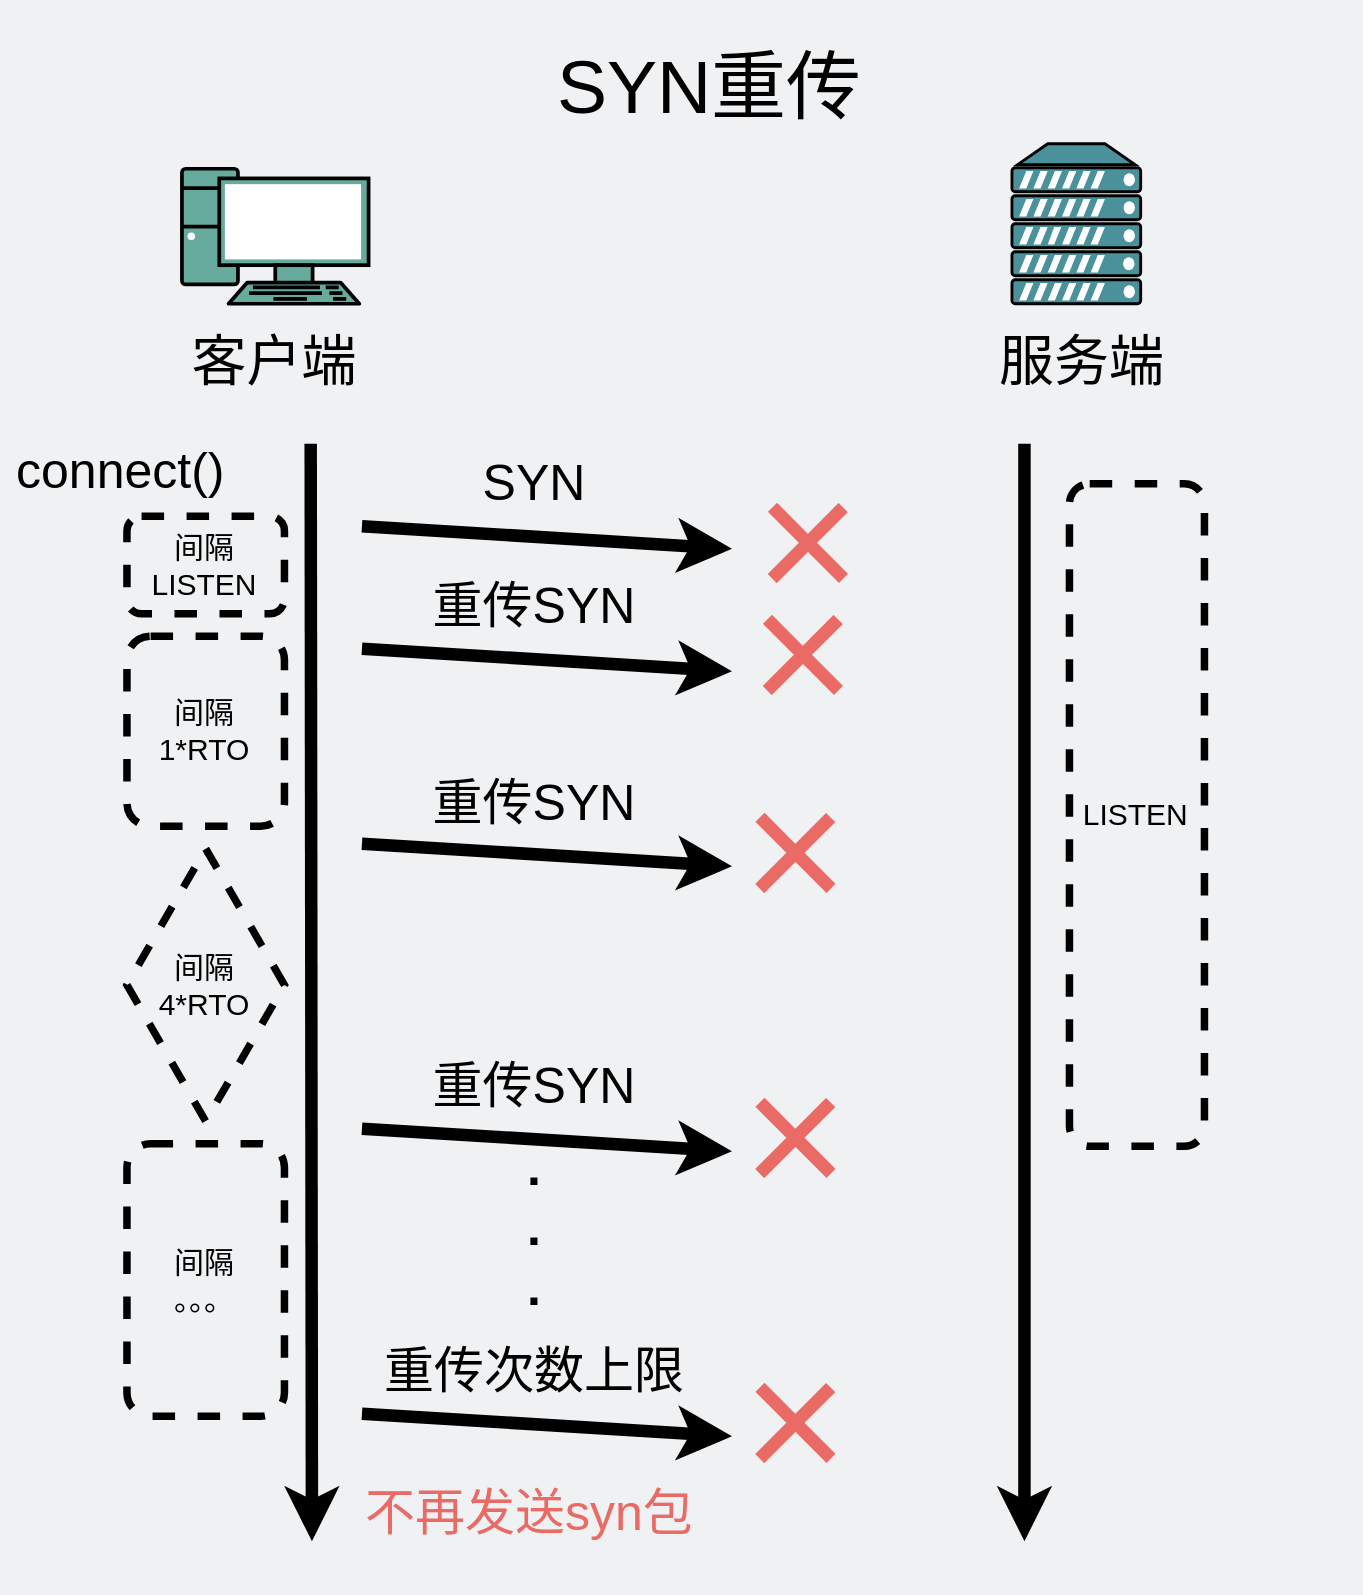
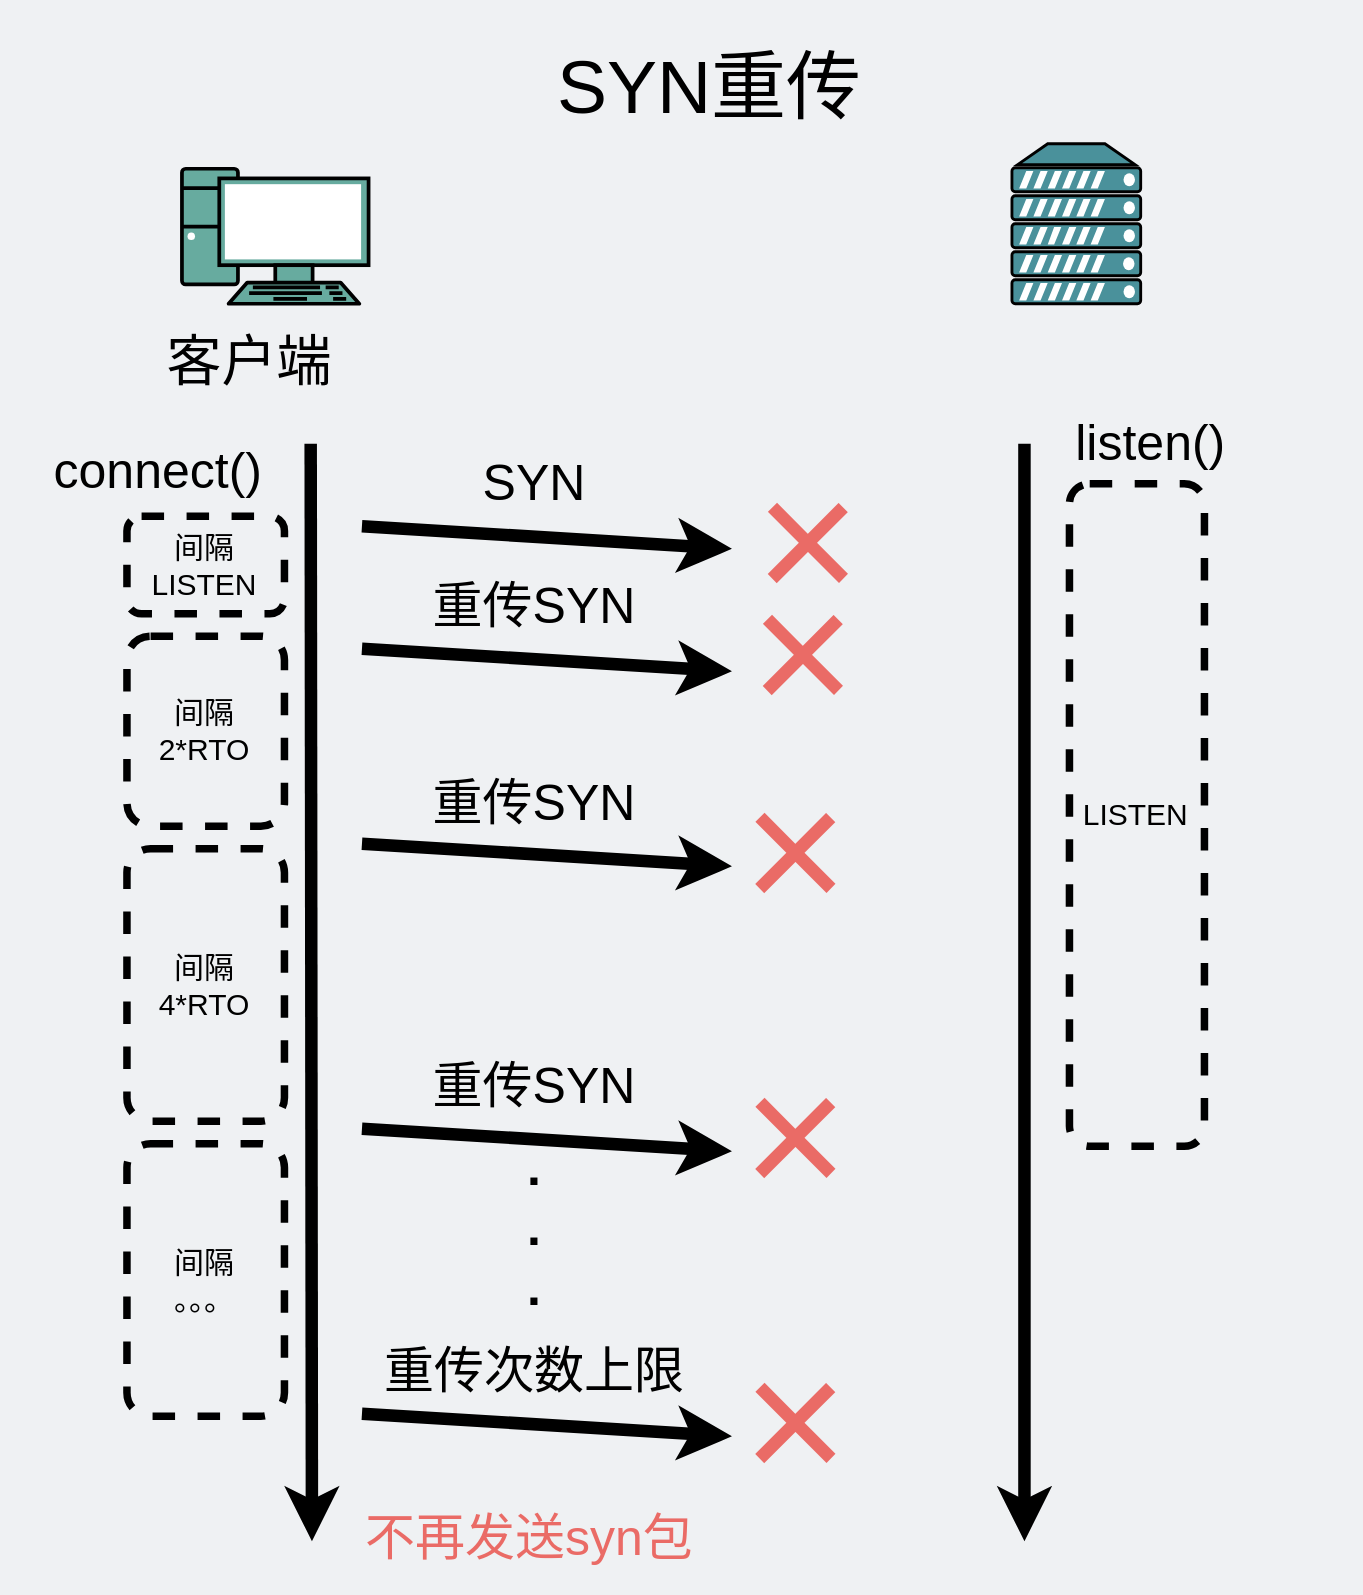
- <mxCell id="3" value="客户端" style="text;html=1;strokeColor=none;fillColor=none;align=center;verticalAlign=middle;whiteSpace=wrap;rounded=0;fontSize=22;" parent="1" vertex="1"><mxGeometry x="20" y="135" width="179" height="20" as="geometry" /></mxCell>
+ <mxCell id="3" value="客户端" style="text;html=1;strokeColor=none;fillColor=none;align=center;verticalAlign=middle;whiteSpace=wrap;rounded=0;fontSize=22;" parent="1" vertex="1"><mxGeometry x="10" y="135" width="179" height="20" as="geometry" /></mxCell>
- <mxCell id="5" value="服务端" style="text;html=1;strokeColor=none;fillColor=none;align=center;verticalAlign=middle;whiteSpace=wrap;rounded=0;fontSize=22;" parent="1" vertex="1"><mxGeometry x="343.18" y="135" width="179" height="20" as="geometry" /></mxCell>
+ <mxCell id="11" value="listen()" style="text;html=1;strokeColor=none;fillColor=none;align=center;verticalAlign=middle;whiteSpace=wrap;rounded=0;fontSize=20;" parent="1" vertex="1"><mxGeometry x="429.68" y="166" width="60" height="20" as="geometry" /></mxCell>
- <mxCell id="10" value="connect()" style="text;html=1;strokeColor=none;fillColor=none;align=center;verticalAlign=middle;whiteSpace=wrap;rounded=0;fontSize=20;" parent="1" vertex="1"><mxGeometry x="17.68" y="177" width="60" height="20" as="geometry" /></mxCell>
+ <mxCell id="10" value="connect()" style="text;html=1;strokeColor=none;fillColor=none;align=center;verticalAlign=middle;whiteSpace=wrap;rounded=0;fontSize=20;" parent="1" vertex="1"><mxGeometry x="32.68" y="177" width="60" height="20" as="geometry" /></mxCell>
- <mxCell id="22" value="间隔&lt;br&gt;1*RTO" style="rounded=1;whiteSpace=wrap;html=1;strokeColor=#000000;fillColor=none;dashed=1;strokeWidth=3;" vertex="1" parent="1"><mxGeometry x="50.18" y="254" width="63" height="76" as="geometry" /></mxCell>
+ <mxCell id="22" value="间隔&lt;br&gt;2*RTO" style="rounded=1;whiteSpace=wrap;html=1;strokeColor=#000000;fillColor=none;dashed=1;strokeWidth=3;" vertex="1" parent="1"><mxGeometry x="50.18" y="254" width="63" height="76" as="geometry" /></mxCell>
- <mxCell id="29" value="间隔&lt;br&gt;4*RTO" style="rhombus;whiteSpace=wrap;html=1;strokeColor=#000000;fillColor=none;dashed=1;strokeWidth=3;" vertex="1" parent="1"><mxGeometry x="50.18" y="339" width="63" height="109" as="geometry" /></mxCell>
+ <mxCell id="29" value="间隔&lt;br&gt;4*RTO" style="rounded=1;whiteSpace=wrap;html=1;strokeColor=#000000;fillColor=none;dashed=1;strokeWidth=3;" vertex="1" parent="1"><mxGeometry x="50.18" y="339" width="63" height="109" as="geometry" /></mxCell>
- <mxCell id="32" value="不再发送syn包" style="text;html=1;strokeColor=none;fillColor=none;align=center;verticalAlign=middle;whiteSpace=wrap;rounded=0;fontSize=20;fontColor=#EA6B66;" vertex="1" parent="1"><mxGeometry x="141.18" y="593" width="141" height="21" as="geometry" /></mxCell>
+ <mxCell id="32" value="不再发送syn包" style="text;html=1;strokeColor=none;fillColor=none;align=center;verticalAlign=middle;whiteSpace=wrap;rounded=0;fontSize=20;fontColor=#EA6B66;" vertex="1" parent="1"><mxGeometry x="141.18" y="603" width="141" height="21" as="geometry" /></mxCell>
